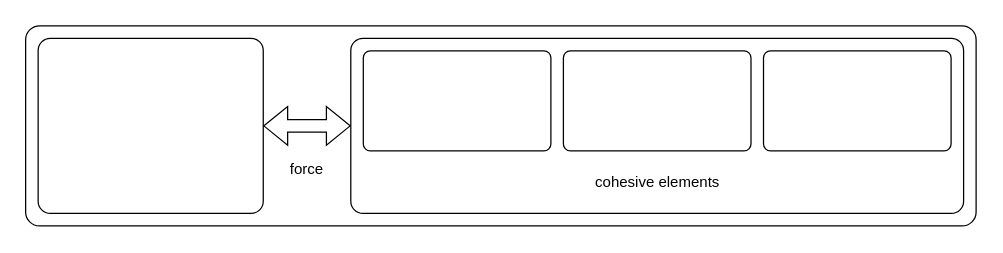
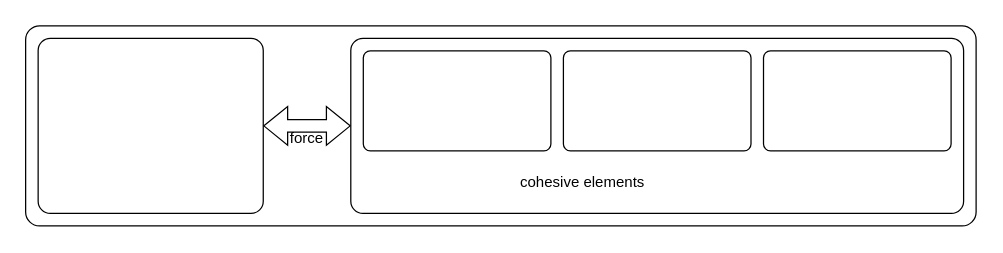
- <mxCell id="10" value="force" style="text;html=1;align=center;verticalAlign=middle;whiteSpace=wrap;rounded=0;" vertex="1" parent="1"><mxGeometry x="220" y="120" width="50" height="30" as="geometry" /></mxCell>
+ <mxCell id="10" value="force" style="text;html=1;align=center;verticalAlign=middle;whiteSpace=wrap;rounded=0;" vertex="1" parent="1"><mxGeometry x="220" y="95" width="50" height="30" as="geometry" /></mxCell>
- <mxCell id="9" value="cohesive elements" style="text;html=1;align=center;verticalAlign=middle;whiteSpace=wrap;rounded=0;" vertex="1" parent="1"><mxGeometry x="457.5" y="130" width="135" height="30" as="geometry" /></mxCell>
+ <mxCell id="9" value="cohesive elements" style="text;html=1;align=center;verticalAlign=middle;whiteSpace=wrap;rounded=0;" vertex="1" parent="1"><mxGeometry x="397.5" y="130" width="135" height="30" as="geometry" /></mxCell>
